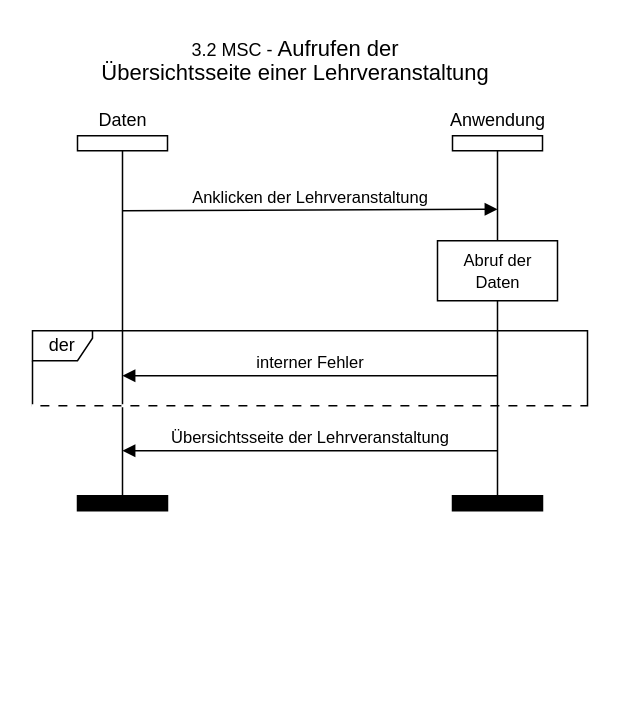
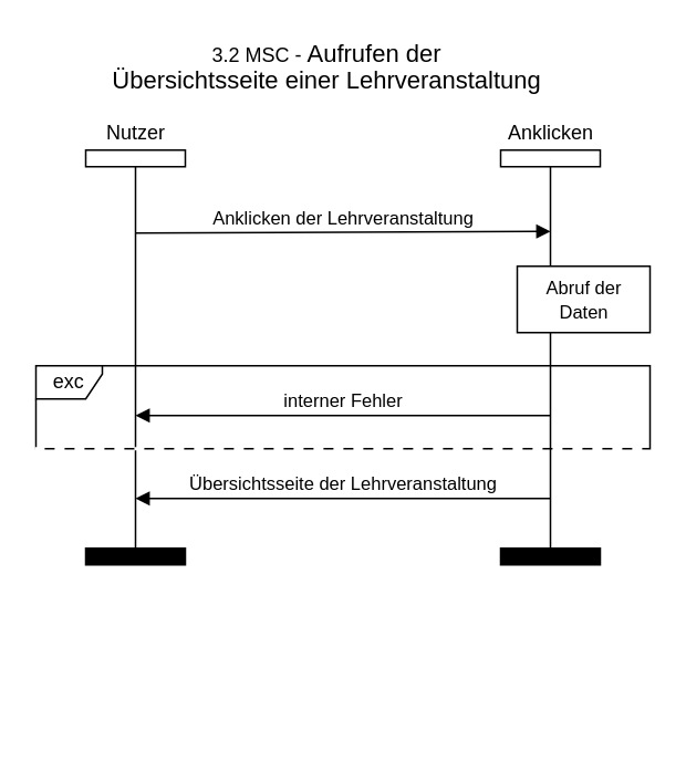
- <mxCell id="9" value="Daten" style="text;html=1;align=center;verticalAlign=middle;resizable=0;points=[];autosize=1;" parent="1" vertex="1"><mxGeometry x="56" y="70" width="50" height="20" as="geometry" /></mxCell>
+ <mxCell id="9" value="Nutzer" style="text;html=1;align=center;verticalAlign=middle;resizable=0;points=[];autosize=1;" parent="1" vertex="1"><mxGeometry x="56" y="70" width="50" height="20" as="geometry" /></mxCell>
- <mxCell id="10" value="Anwendung" style="text;html=1;align=center;verticalAlign=middle;resizable=0;points=[];autosize=1;" parent="1" vertex="1"><mxGeometry x="291" y="70" width="80" height="20" as="geometry" /></mxCell>
+ <mxCell id="10" value="Anklicken" style="text;html=1;align=center;verticalAlign=middle;resizable=0;points=[];autosize=1;" parent="1" vertex="1"><mxGeometry x="291" y="70" width="80" height="20" as="geometry" /></mxCell>
- <mxCell id="8" value="&lt;font style=&quot;font-size: 11px&quot;&gt;Abruf der &lt;br&gt;Daten&lt;/font&gt;" style="html=1;rounded=0;fillColor=#FFFFFF;" parent="1" vertex="1"><mxGeometry x="291" y="160" width="80" height="40" as="geometry" /></mxCell>
+ <mxCell id="8" value="&lt;font style=&quot;font-size: 11px&quot;&gt;Abruf der &lt;br&gt;Daten&lt;/font&gt;" style="html=1;rounded=0;fillColor=#FFFFFF;" parent="1" vertex="1"><mxGeometry x="311" y="160" width="80" height="40" as="geometry" /></mxCell>
- <mxCell id="14" value="der" style="shape=umlFrame;whiteSpace=wrap;html=1;rounded=0;strokeWidth=1;fillColor=none;width=40;height=20;shadow=0;" parent="1" vertex="1"><mxGeometry x="21" y="220" width="370" height="50" as="geometry" /></mxCell>
+ <mxCell id="14" value="exc" style="shape=umlFrame;whiteSpace=wrap;html=1;rounded=0;strokeWidth=1;fillColor=none;width=40;height=20;shadow=0;" parent="1" vertex="1"><mxGeometry x="21" y="220" width="370" height="50" as="geometry" /></mxCell>
